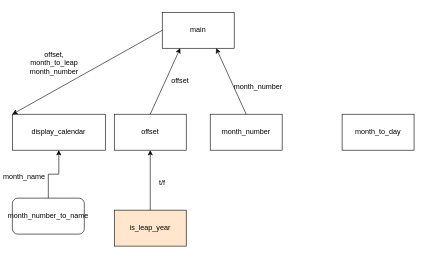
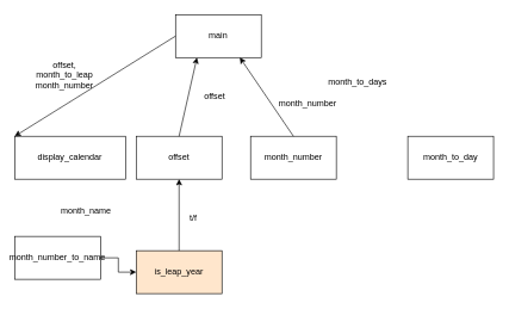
- <mxCell id="2" value="main" style="rounded=0;whiteSpace=wrap;html=1;" vertex="1" parent="1"><mxGeometry x="270" y="20" width="120" height="60" as="geometry" /></mxCell>
+ <mxCell id="2" value="main" style="rounded=0;whiteSpace=wrap;html=1;" vertex="1" parent="1"><mxGeometry x="245" y="20" width="120" height="60" as="geometry" /></mxCell>
+ <mxCell id="4" value="month_to_days" style="text;html=1;strokeColor=none;fillColor=none;align=center;verticalAlign=middle;whiteSpace=wrap;rounded=0;" vertex="1" parent="1"><mxGeometry x="470" y="100" width="60" height="30" as="geometry" /></mxCell>
- <mxCell id="17" value="" style="edgeStyle=orthogonalEdgeStyle;rounded=0;orthogonalLoop=1;jettySize=auto;html=1;" edge="1" parent="1" source="18" target="14"><mxGeometry relative="1" as="geometry" /></mxCell>
+ <mxCell id="17" value="" style="edgeStyle=orthogonalEdgeStyle;rounded=0;orthogonalLoop=1;jettySize=auto;html=1;" edge="1" parent="1" source="18" target="11"><mxGeometry relative="1" as="geometry" /></mxCell>
- <mxCell id="19" value="month_name" style="text;html=1;strokeColor=none;fillColor=none;align=center;verticalAlign=middle;whiteSpace=wrap;rounded=0;" vertex="1" parent="1"><mxGeometry x="10" y="280" width="60" height="30" as="geometry" /></mxCell>
+ <mxCell id="19" value="month_name" style="text;html=1;strokeColor=none;fillColor=none;align=center;verticalAlign=middle;whiteSpace=wrap;rounded=0;" vertex="1" parent="1"><mxGeometry x="90" y="280" width="60" height="30" as="geometry" /></mxCell>
- <mxCell id="18" value="month_number_to_name" style="whiteSpace=wrap;html=1;rounded=1;" vertex="1" parent="1"><mxGeometry x="20" y="330" width="120" height="60" as="geometry" /></mxCell>
+ <mxCell id="18" value="month_number_to_name" style="rounded=0;whiteSpace=wrap;html=1;" vertex="1" parent="1"><mxGeometry x="20" y="330" width="120" height="60" as="geometry" /></mxCell>
